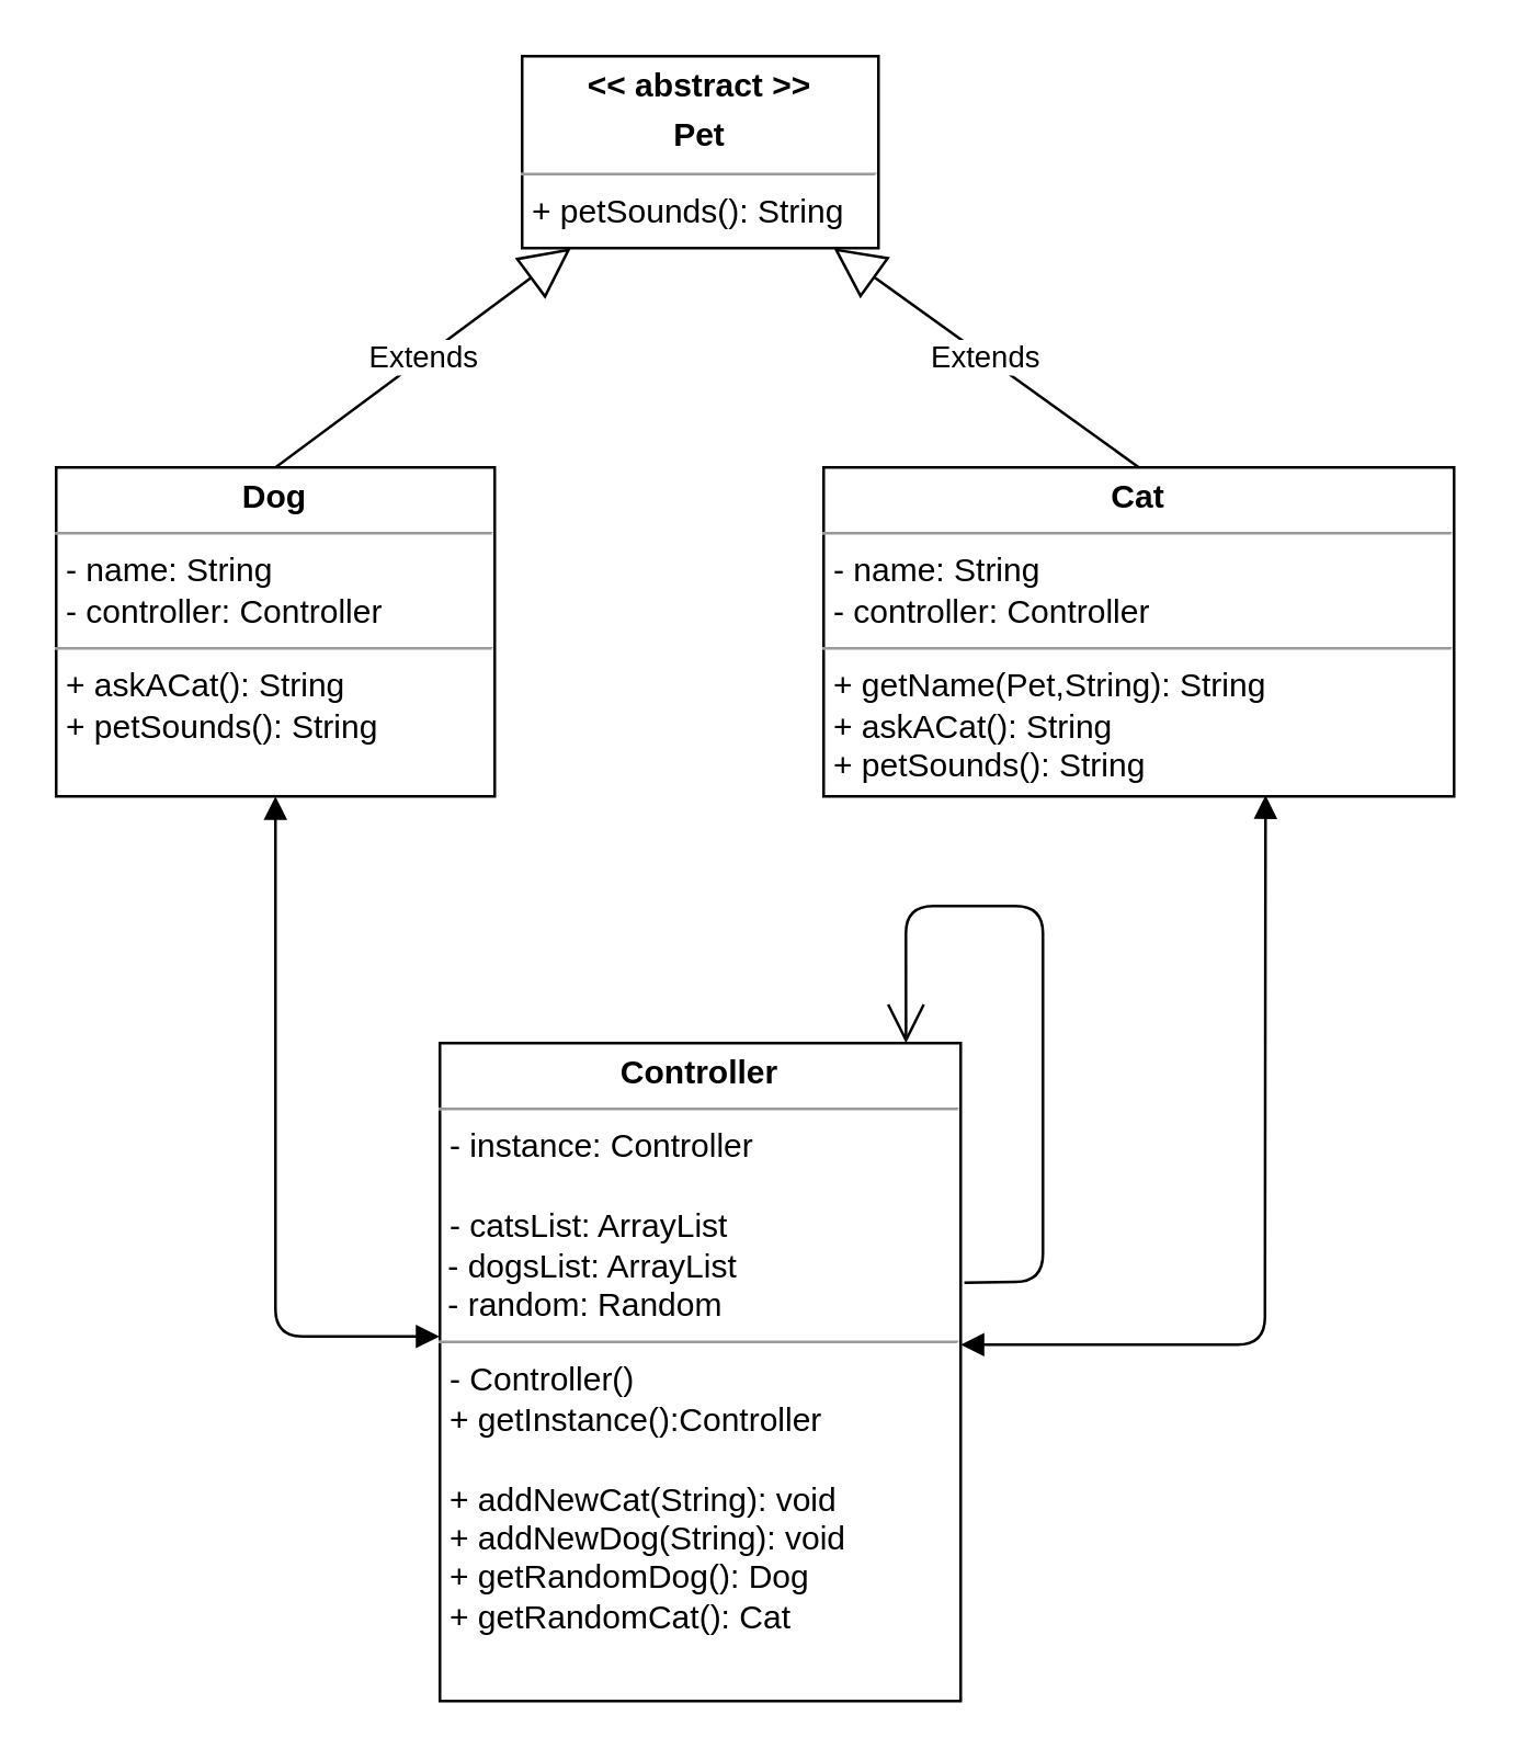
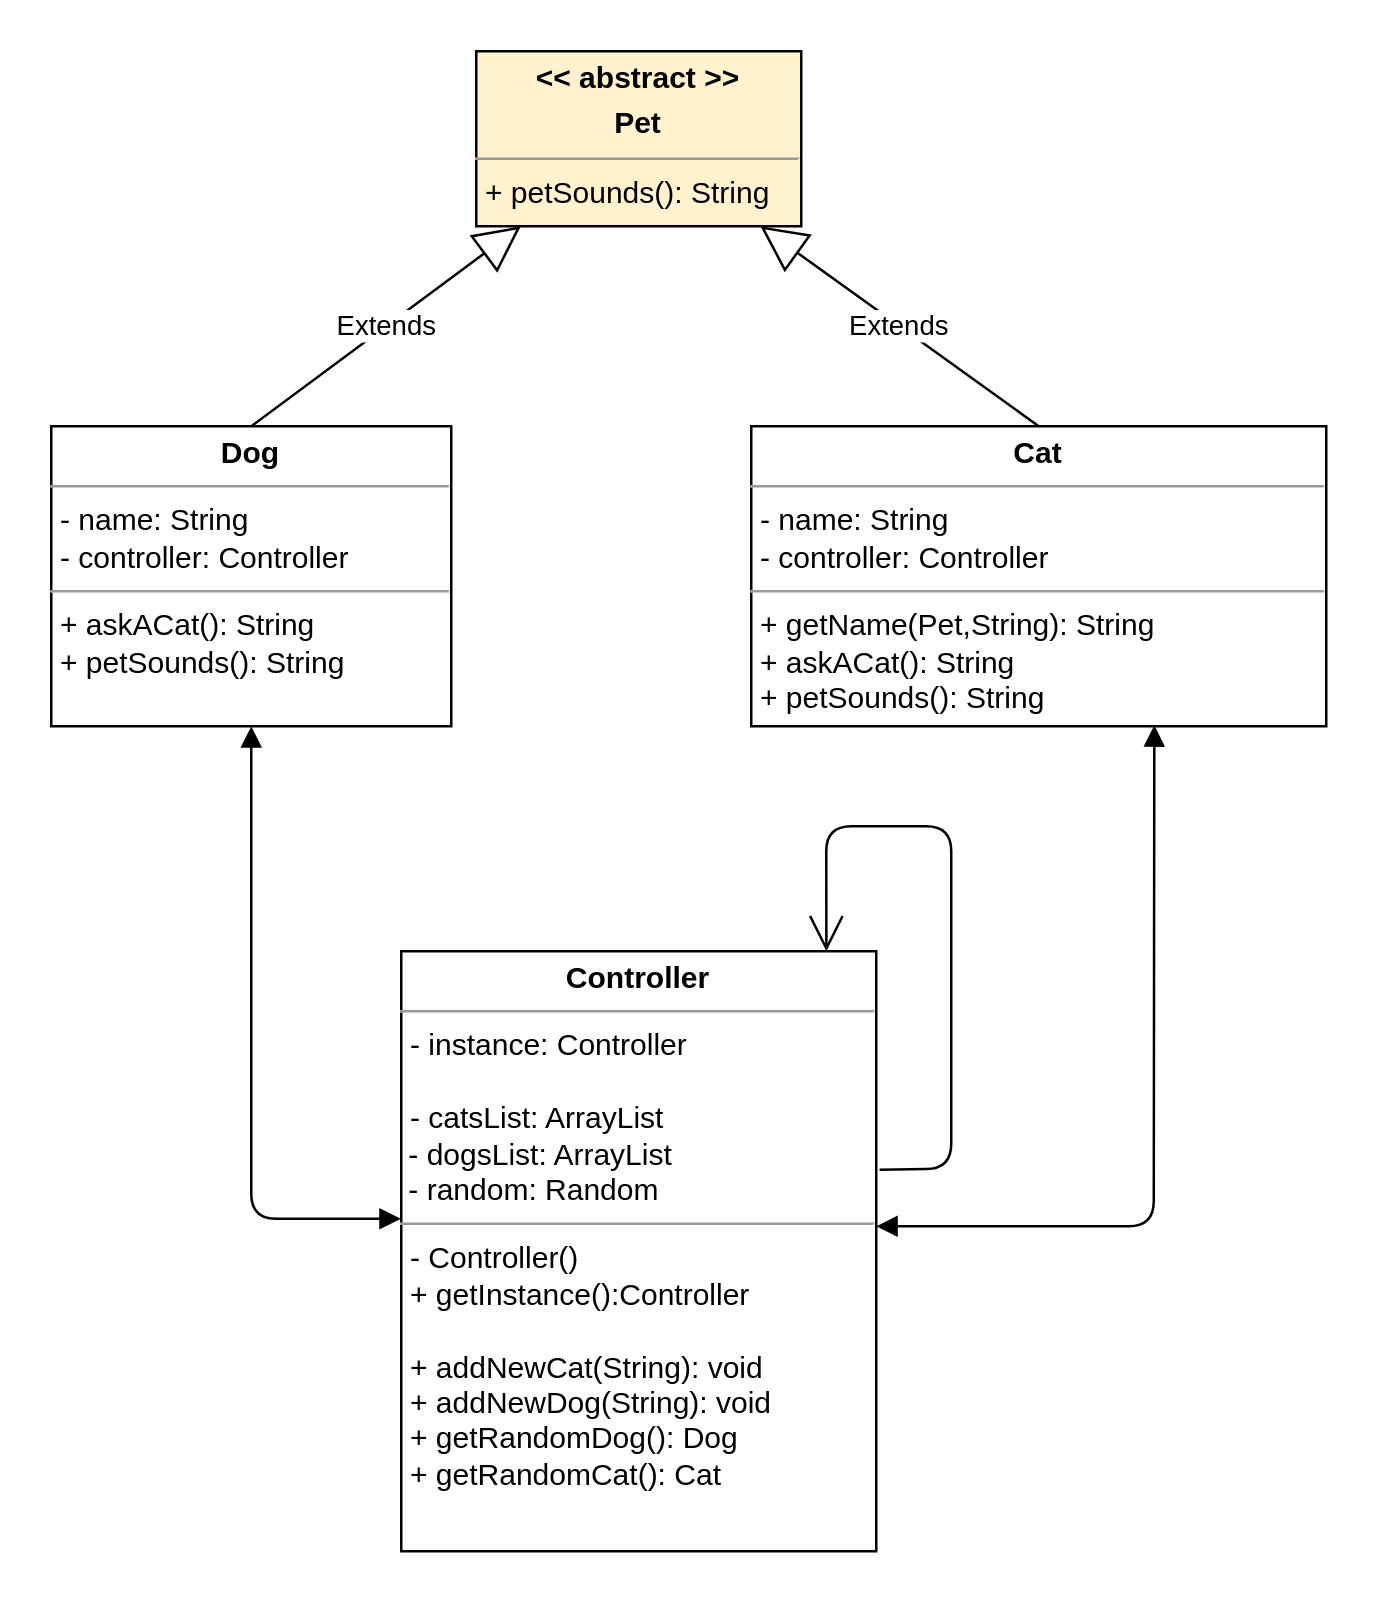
- <mxCell id="6" value="&lt;p style=&quot;margin: 0px ; margin-top: 4px ; text-align: center&quot;&gt;&lt;b&gt;&amp;lt;&amp;lt; abstract &amp;gt;&amp;gt;&lt;/b&gt;&lt;/p&gt;&lt;p style=&quot;margin: 0px ; margin-top: 4px ; text-align: center&quot;&gt;&lt;b&gt;Pet&lt;/b&gt;&lt;/p&gt;&lt;hr size=&quot;1&quot;&gt;&lt;p style=&quot;margin: 0px ; margin-left: 4px&quot;&gt;&lt;span&gt;+ petSounds(): String&lt;/span&gt;&lt;br&gt;&lt;/p&gt;" style="verticalAlign=top;align=left;overflow=fill;fontSize=12;fontFamily=Helvetica;html=1;" parent="1" vertex="1"><mxGeometry x="190" y="20" width="130" height="70" as="geometry" /></mxCell>
+ <mxCell id="6" value="&lt;p style=&quot;margin: 0px ; margin-top: 4px ; text-align: center&quot;&gt;&lt;b&gt;&amp;lt;&amp;lt; abstract &amp;gt;&amp;gt;&lt;/b&gt;&lt;/p&gt;&lt;p style=&quot;margin: 0px ; margin-top: 4px ; text-align: center&quot;&gt;&lt;b&gt;Pet&lt;/b&gt;&lt;/p&gt;&lt;hr size=&quot;1&quot;&gt;&lt;p style=&quot;margin: 0px ; margin-left: 4px&quot;&gt;&lt;span&gt;+ petSounds(): String&lt;/span&gt;&lt;br&gt;&lt;/p&gt;" style="verticalAlign=top;align=left;overflow=fill;fontSize=12;fontFamily=Helvetica;html=1;fillColor=#fff2cc;" parent="1" vertex="1"><mxGeometry x="190" y="20" width="130" height="70" as="geometry" /></mxCell>
